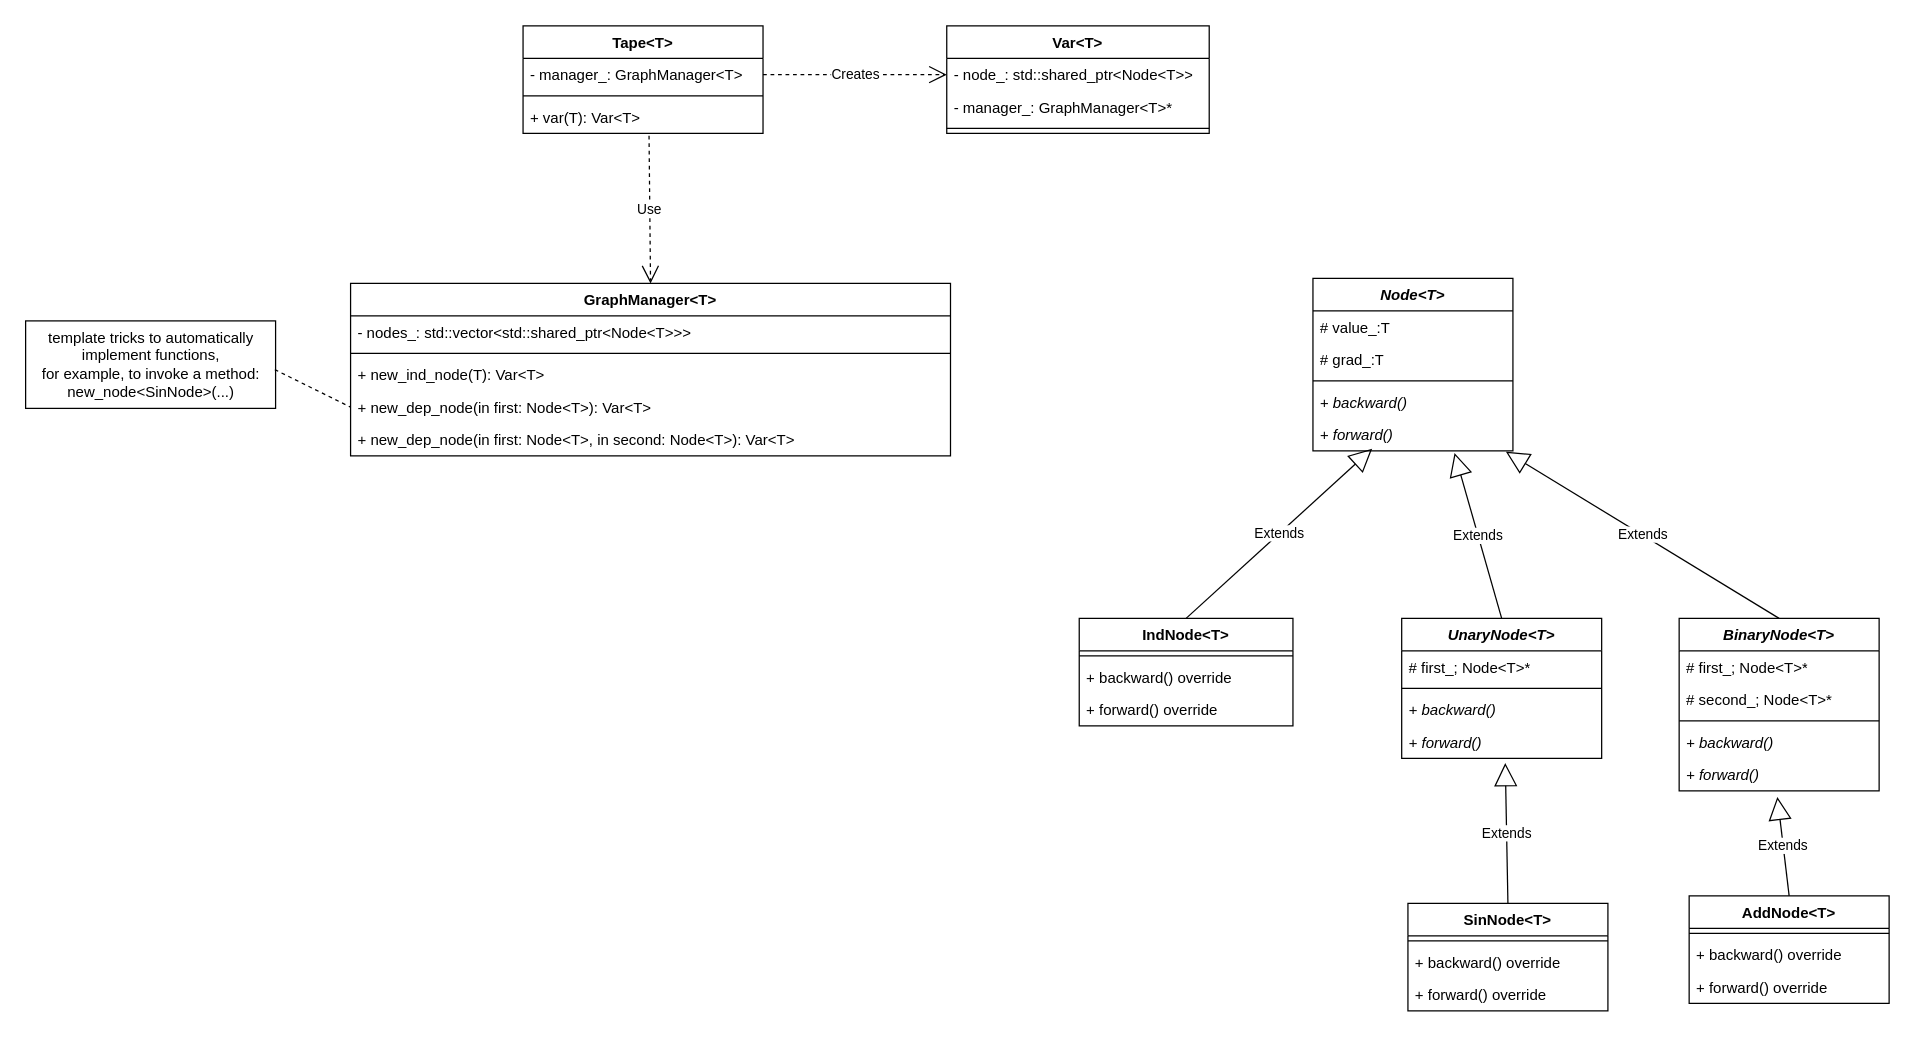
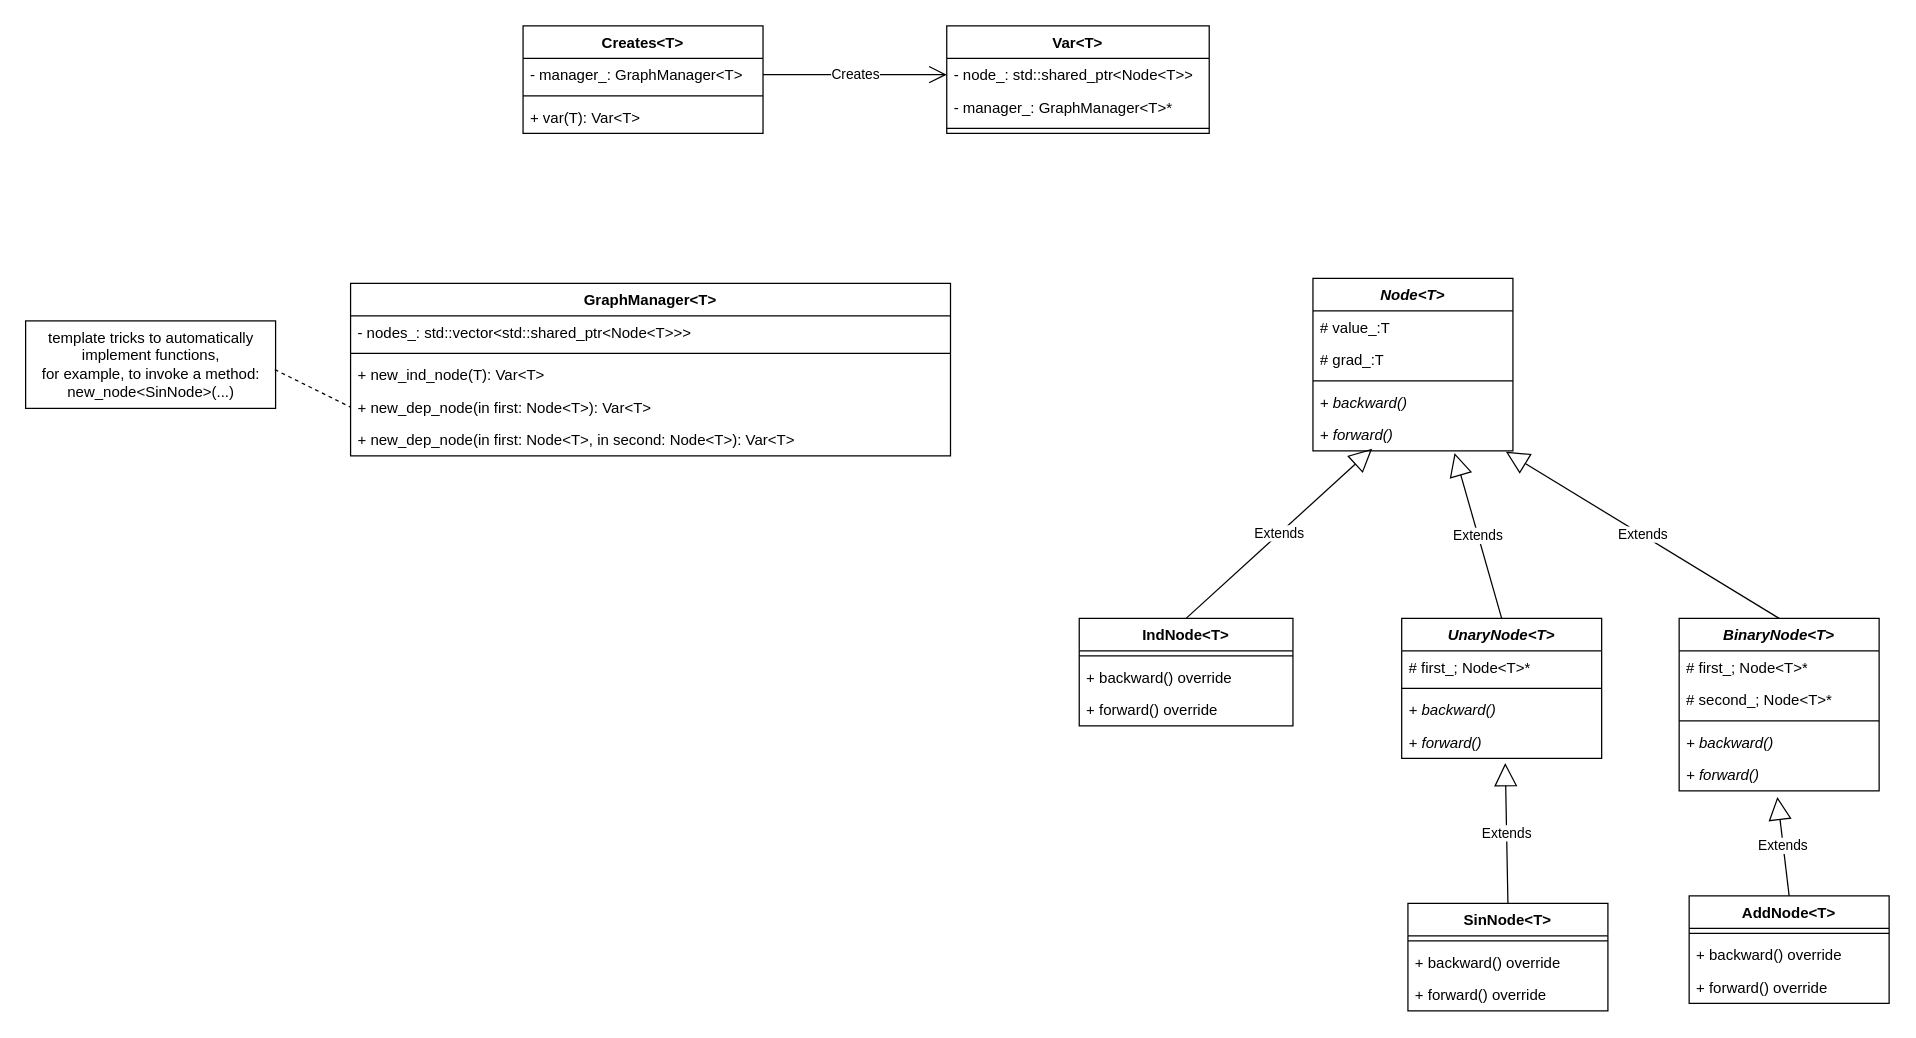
- <mxCell id="2" value="&lt;div&gt;Tape&amp;lt;T&amp;gt;&lt;/div&gt;" style="swimlane;fontStyle=1;align=center;verticalAlign=top;childLayout=stackLayout;horizontal=1;startSize=26;horizontalStack=0;resizeParent=1;resizeParentMax=0;resizeLast=0;collapsible=1;marginBottom=0;whiteSpace=wrap;html=1;" parent="1" vertex="1"><mxGeometry x="418" y="20" width="192" height="86" as="geometry" /></mxCell>
+ <mxCell id="2" value="&lt;div&gt;Creates&amp;lt;T&amp;gt;&lt;/div&gt;" style="swimlane;fontStyle=1;align=center;verticalAlign=top;childLayout=stackLayout;horizontal=1;startSize=26;horizontalStack=0;resizeParent=1;resizeParentMax=0;resizeLast=0;collapsible=1;marginBottom=0;whiteSpace=wrap;html=1;" parent="1" vertex="1"><mxGeometry x="418" y="20" width="192" height="86" as="geometry" /></mxCell>
- <mxCell id="53" value="Creates" style="endArrow=open;endSize=12;dashed=1;html=1;rounded=0;exitX=1;exitY=0.5;exitDx=0;exitDy=0;entryX=0;entryY=0.5;entryDx=0;entryDy=0;" edge="1" parent="1" source="3" target="49"><mxGeometry width="160" relative="1" as="geometry"><mxPoint x="536" y="297" as="sourcePoint" /><mxPoint x="696" y="297" as="targetPoint" /></mxGeometry></mxCell>
+ <mxCell id="53" value="Creates" style="endArrow=open;endSize=12;dashed=0;html=1;rounded=0;exitX=1;exitY=0.5;exitDx=0;exitDy=0;entryX=0;entryY=0.5;entryDx=0;entryDy=0;" edge="1" parent="1" source="3" target="49"><mxGeometry width="160" relative="1" as="geometry"><mxPoint x="536" y="297" as="sourcePoint" /><mxPoint x="696" y="297" as="targetPoint" /></mxGeometry></mxCell>
- <mxCell id="52" value="Use" style="endArrow=open;endSize=12;dashed=1;html=1;rounded=0;exitX=0.525;exitY=1.073;exitDx=0;exitDy=0;exitPerimeter=0;entryX=0.5;entryY=0;entryDx=0;entryDy=0;" edge="1" parent="1" source="5" target="6"><mxGeometry width="160" relative="1" as="geometry"><mxPoint x="733" y="407" as="sourcePoint" /><mxPoint x="893" y="407" as="targetPoint" /></mxGeometry></mxCell>
